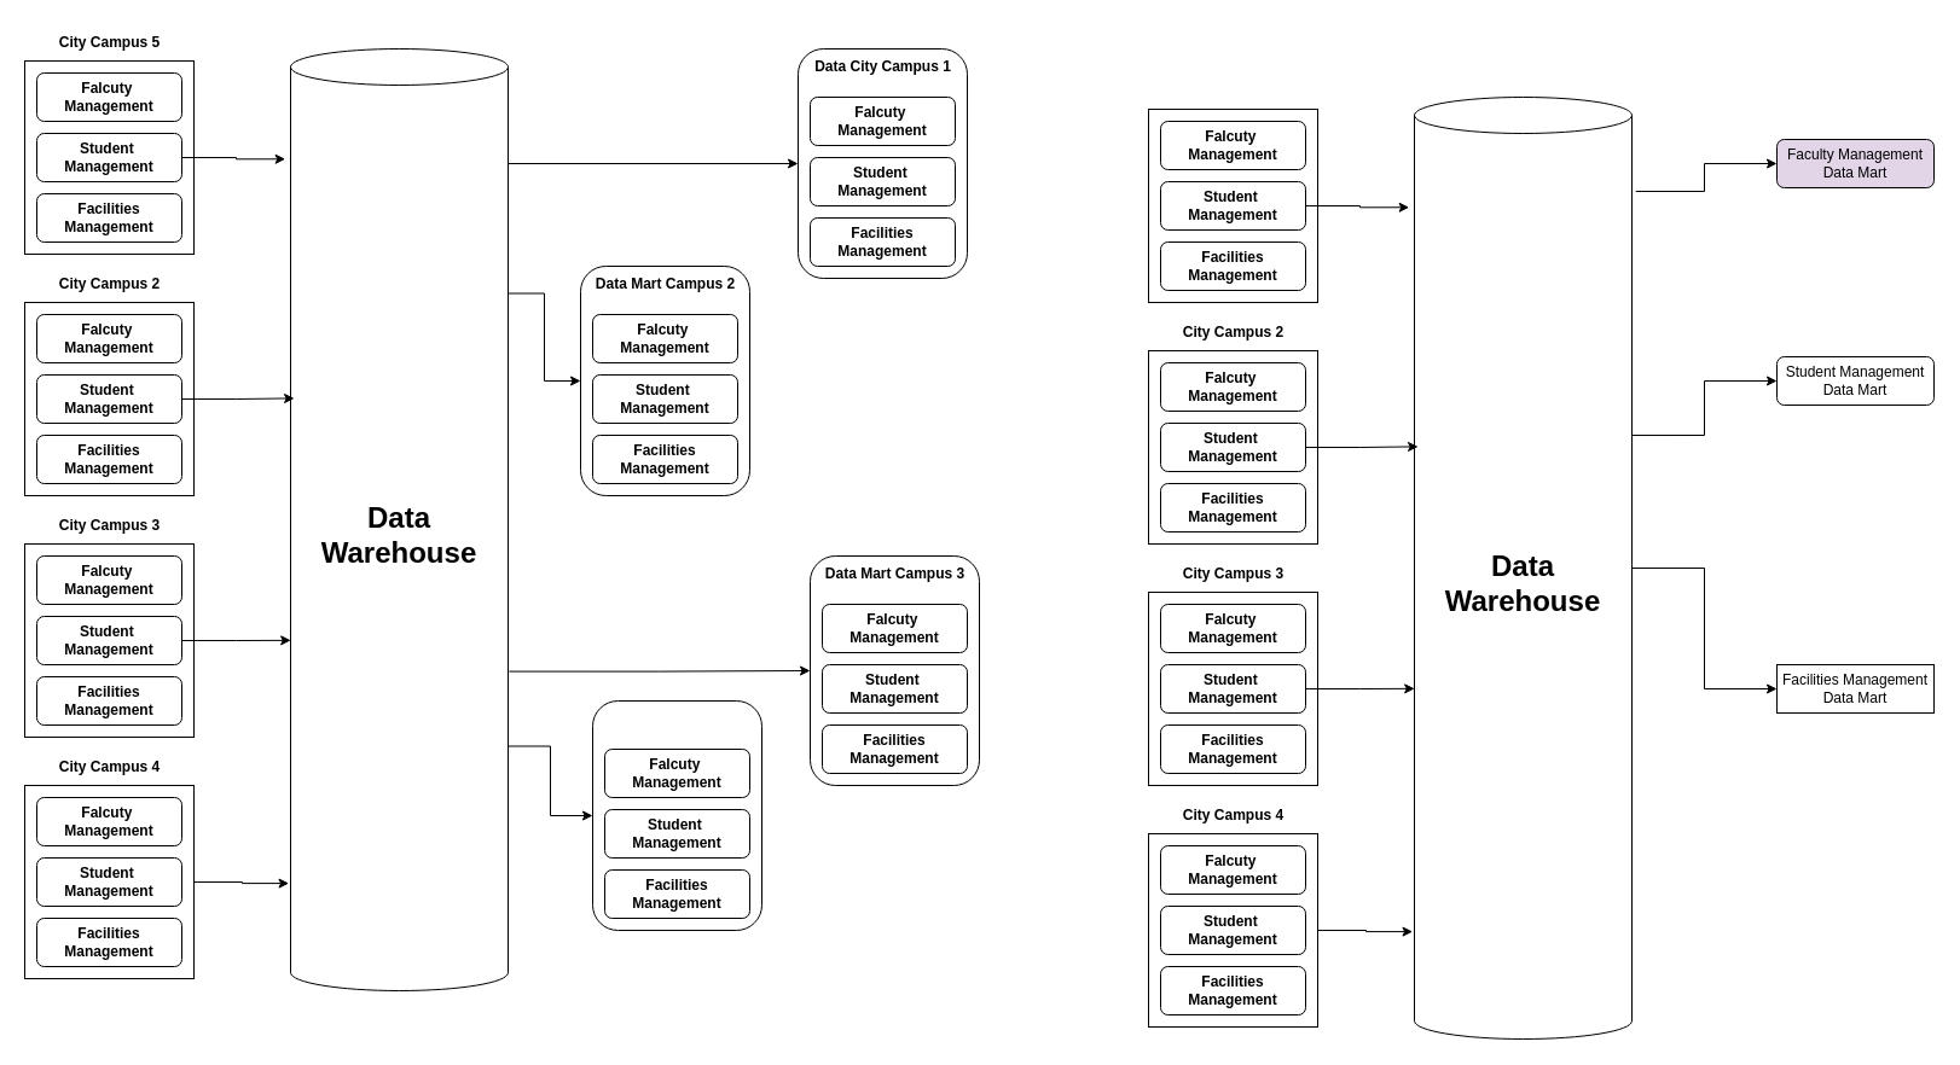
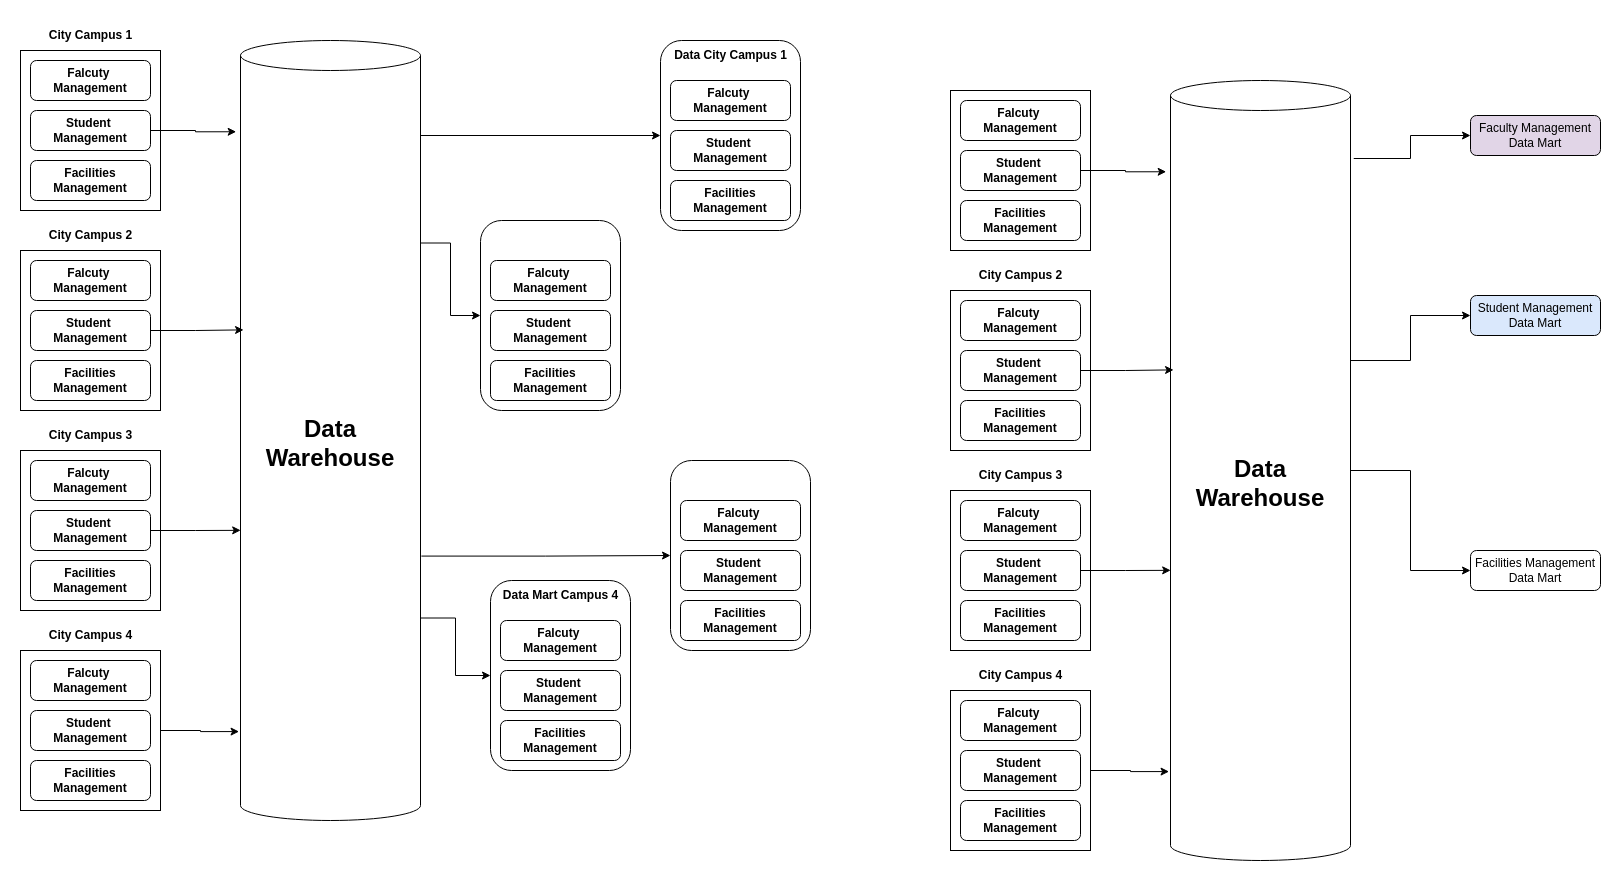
- <mxCell id="7" value="City Campus 5" style="text;html=1;align=center;verticalAlign=middle;resizable=0;points=[];autosize=1;strokeColor=none;fillColor=none;fontStyle=1" vertex="1" parent="2"><mxGeometry x="20" width="100" height="30" as="geometry" /></mxCell>
+ <mxCell id="7" value="City Campus 1" style="text;html=1;align=center;verticalAlign=middle;resizable=0;points=[];autosize=1;strokeColor=none;fillColor=none;fontStyle=1" vertex="1" parent="2"><mxGeometry x="20" width="100" height="30" as="geometry" /></mxCell>
- <mxCell id="46" value="Data Mart Campus 2" style="text;html=1;align=center;verticalAlign=middle;resizable=0;points=[];autosize=1;strokeColor=none;fillColor=none;fontStyle=1" vertex="1" parent="41"><mxGeometry x="5" width="130" height="30" as="geometry" /></mxCell>
- <mxCell id="90" value="Student Management&lt;div&gt;Data Mart&lt;/div&gt;" style="rounded=1;whiteSpace=wrap;html=1;" vertex="1" parent="1"><mxGeometry x="1470" y="295" width="130" height="40" as="geometry" /></mxCell>
+ <mxCell id="90" value="Student Management&lt;div&gt;Data Mart&lt;/div&gt;" style="rounded=1;whiteSpace=wrap;html=1;fillColor=#dae8fc;" vertex="1" parent="1"><mxGeometry x="1470" y="295" width="130" height="40" as="geometry" /></mxCell>
- <mxCell id="52" value="Data Mart Campus 3" style="text;html=1;align=center;verticalAlign=middle;resizable=0;points=[];autosize=1;strokeColor=none;fillColor=none;fontStyle=1" vertex="1" parent="47"><mxGeometry x="5" width="130" height="30" as="geometry" /></mxCell>
- <mxCell id="91" value="Facilities Management&lt;div&gt;Data Mart&lt;/div&gt;" style="whiteSpace=wrap;html=1;rounded=0;" vertex="1" parent="1"><mxGeometry x="1470" y="550" width="130" height="40" as="geometry" /></mxCell>
+ <mxCell id="91" value="Facilities Management&lt;div&gt;Data Mart&lt;/div&gt;" style="rounded=1;whiteSpace=wrap;html=1;" vertex="1" parent="1"><mxGeometry x="1470" y="550" width="130" height="40" as="geometry" /></mxCell>
+ <mxCell id="58" value="Data Mart Campus 4" style="text;html=1;align=center;verticalAlign=middle;resizable=0;points=[];autosize=1;strokeColor=none;fillColor=none;fontStyle=1" vertex="1" parent="53"><mxGeometry x="5" width="130" height="30" as="geometry" /></mxCell>
